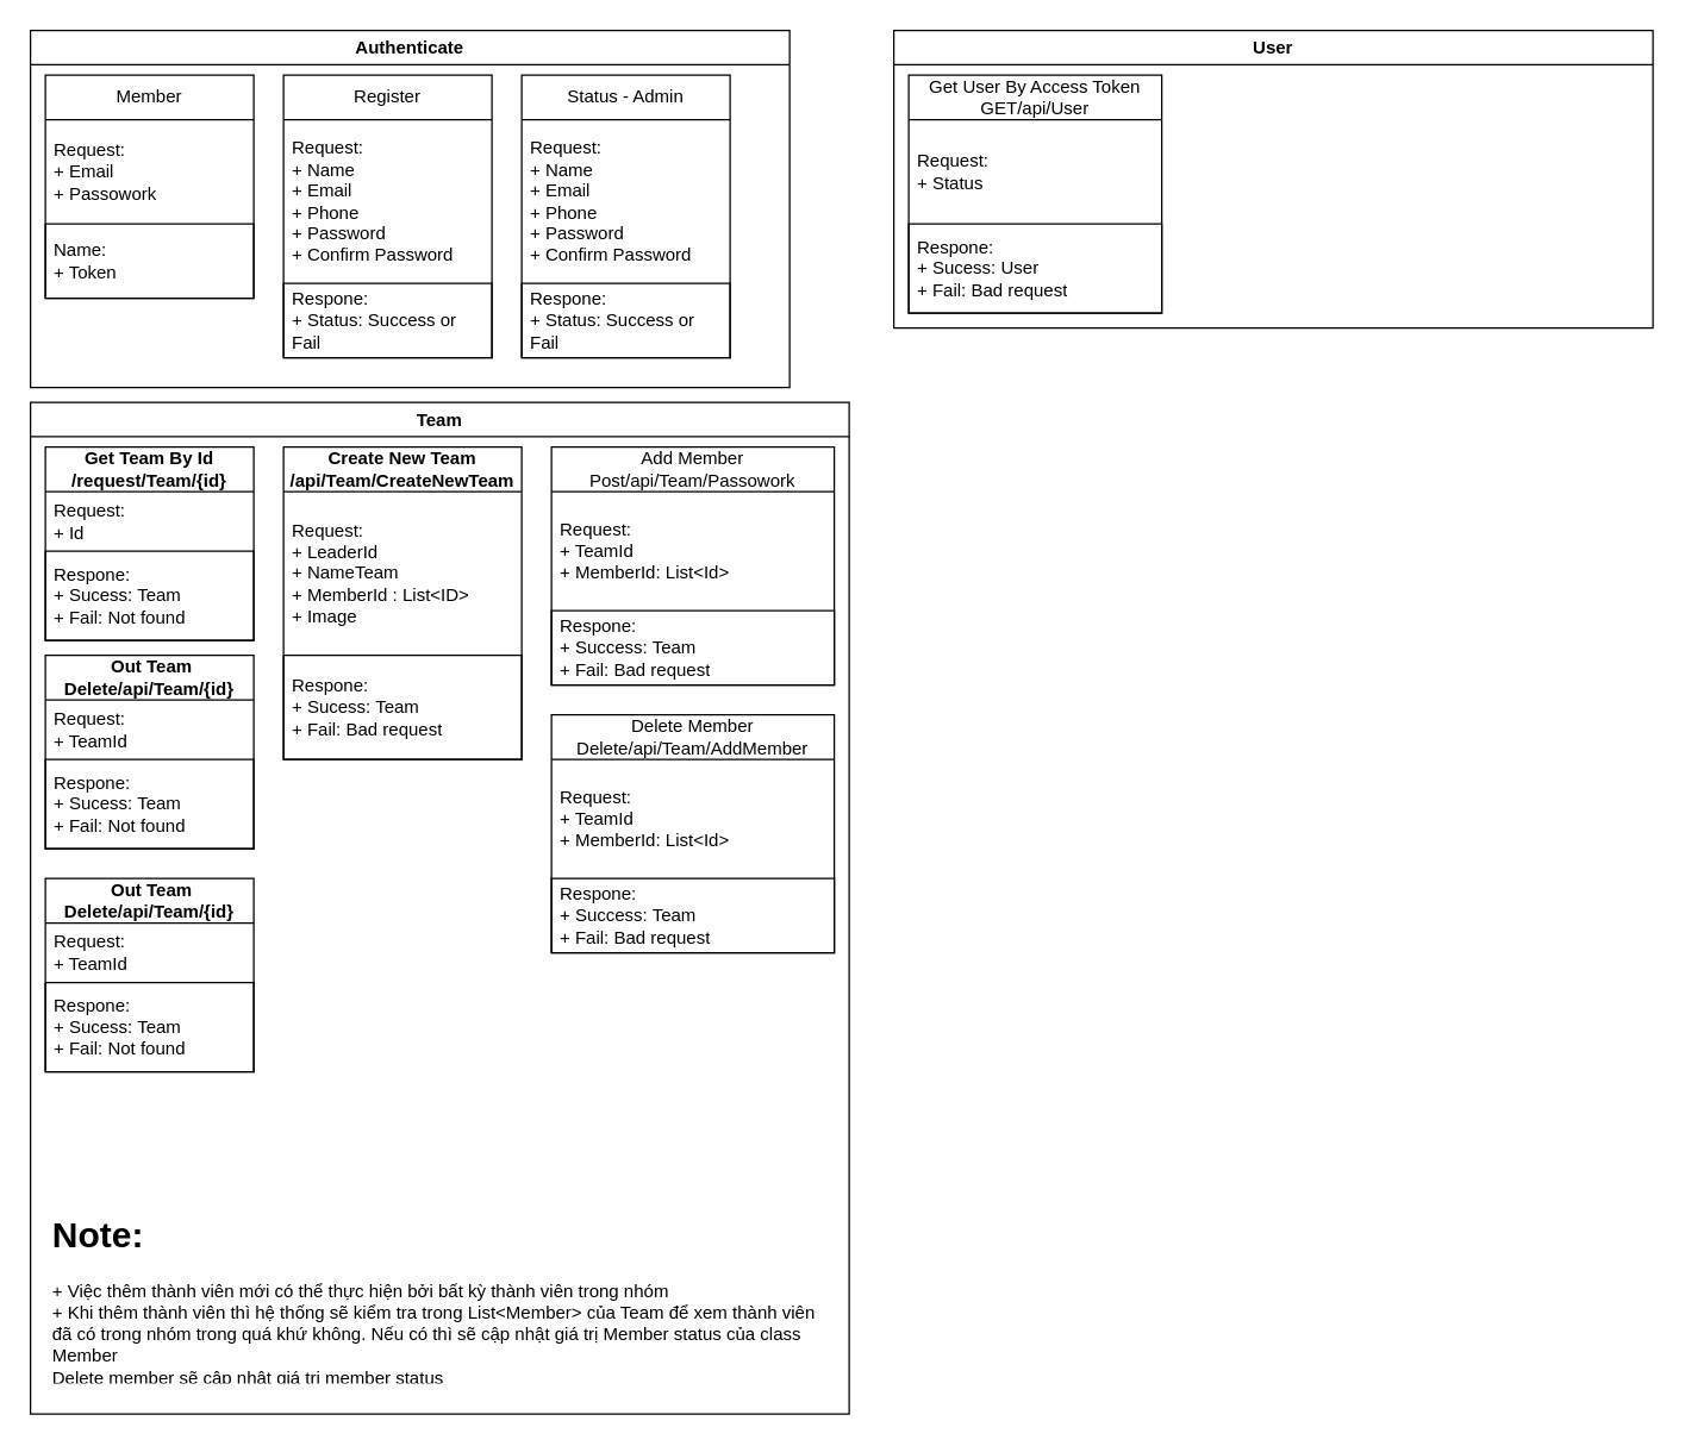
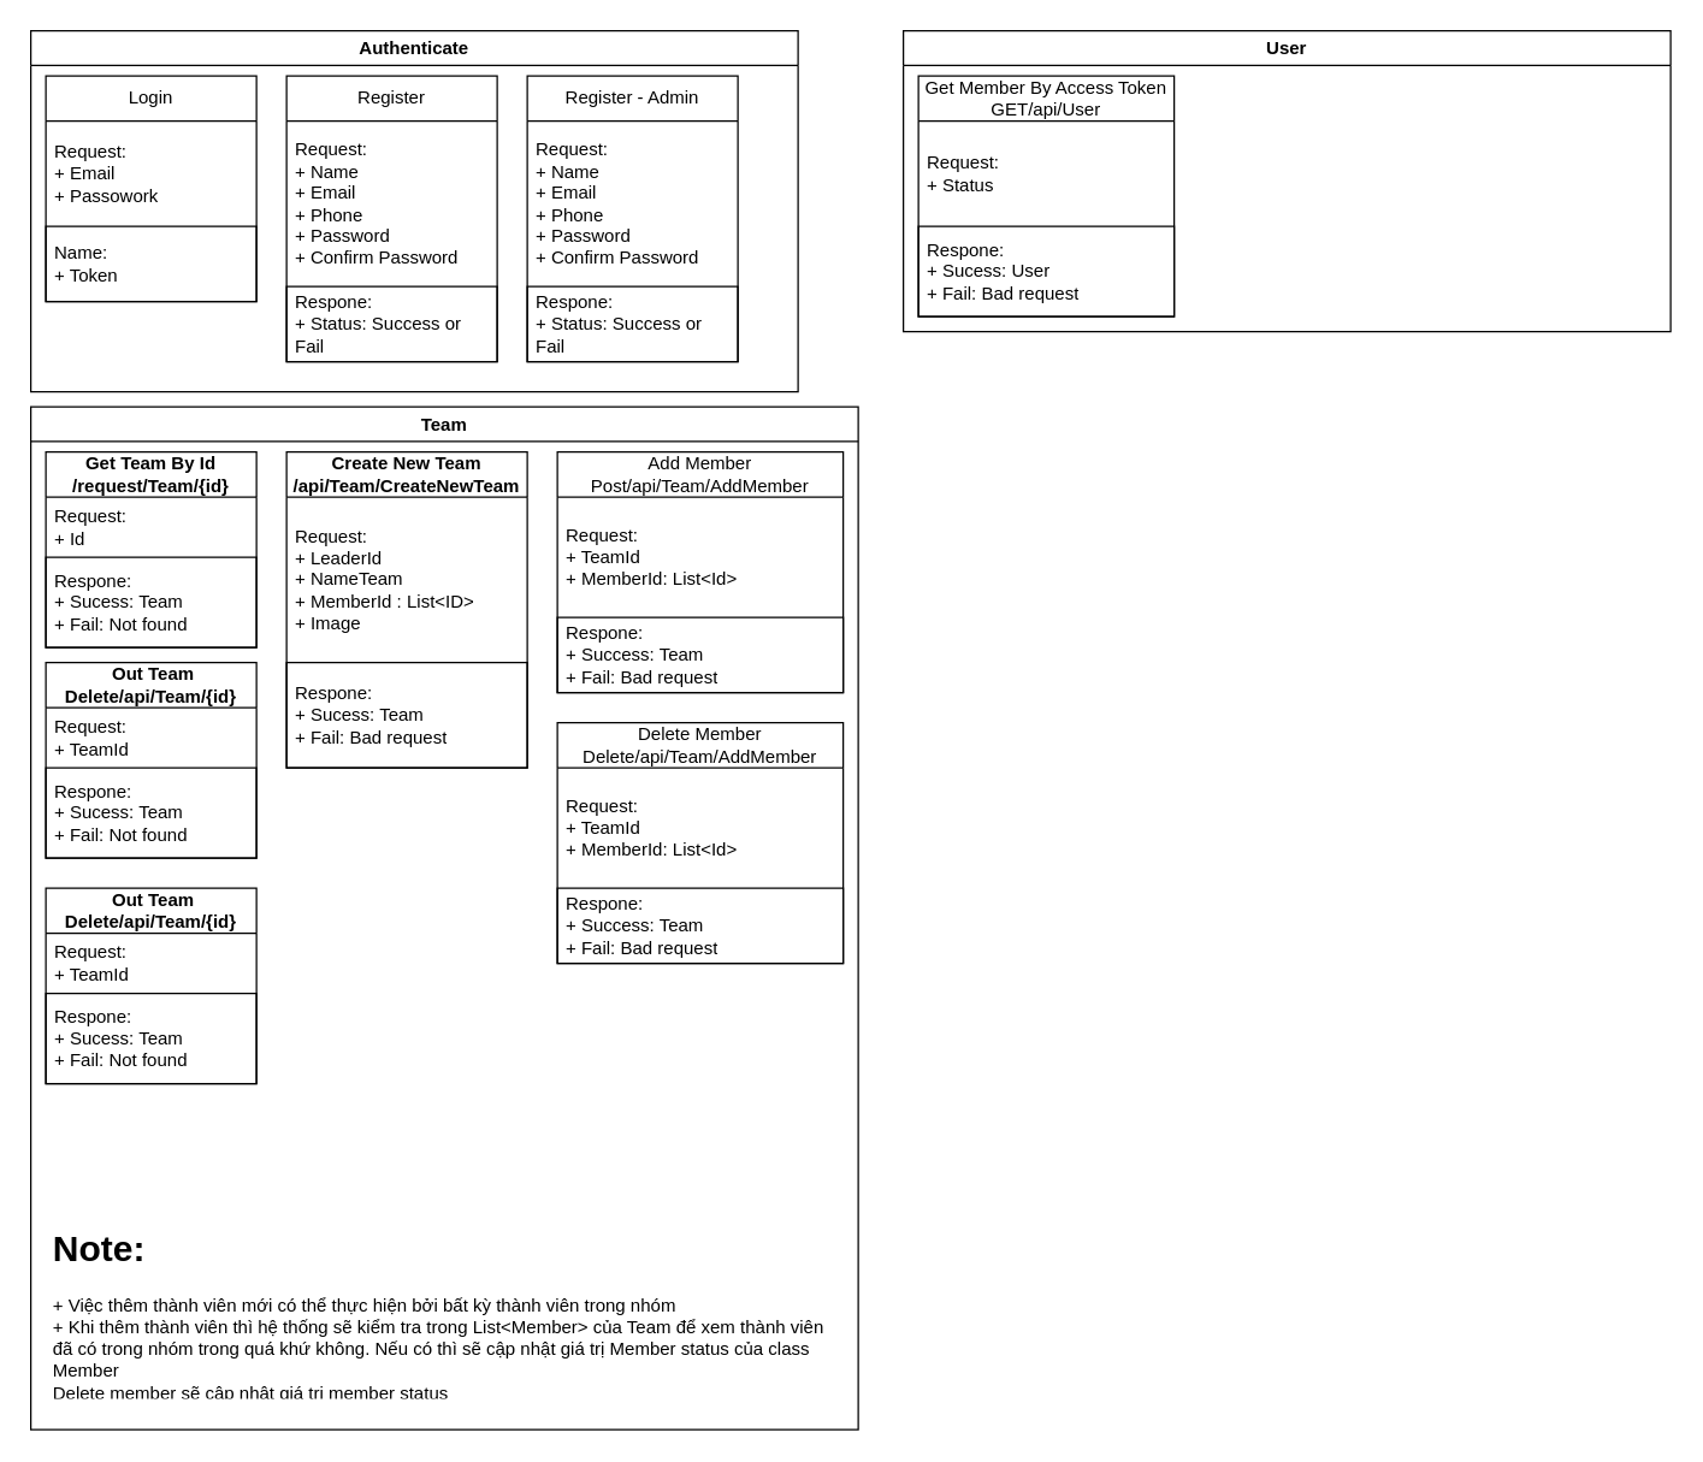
- <mxCell id="3" value="Member" style="swimlane;fontStyle=0;childLayout=stackLayout;horizontal=1;startSize=30;horizontalStack=0;resizeParent=1;resizeParentMax=0;resizeLast=0;collapsible=1;marginBottom=0;whiteSpace=wrap;html=1;" parent="2" vertex="1"><mxGeometry x="10" y="30" width="140" height="150" as="geometry" /></mxCell>
+ <mxCell id="3" value="Login" style="swimlane;fontStyle=0;childLayout=stackLayout;horizontal=1;startSize=30;horizontalStack=0;resizeParent=1;resizeParentMax=0;resizeLast=0;collapsible=1;marginBottom=0;whiteSpace=wrap;html=1;" parent="2" vertex="1"><mxGeometry x="10" y="30" width="140" height="150" as="geometry" /></mxCell>
- <mxCell id="9" value="Status - Admin" style="swimlane;fontStyle=0;childLayout=stackLayout;horizontal=1;startSize=30;horizontalStack=0;resizeParent=1;resizeParentMax=0;resizeLast=0;collapsible=1;marginBottom=0;whiteSpace=wrap;html=1;" parent="2" vertex="1"><mxGeometry x="330" y="30" width="140" height="190" as="geometry" /></mxCell>
+ <mxCell id="9" value="Register - Admin" style="swimlane;fontStyle=0;childLayout=stackLayout;horizontal=1;startSize=30;horizontalStack=0;resizeParent=1;resizeParentMax=0;resizeLast=0;collapsible=1;marginBottom=0;whiteSpace=wrap;html=1;" parent="2" vertex="1"><mxGeometry x="330" y="30" width="140" height="190" as="geometry" /></mxCell>
- <mxCell id="33" value="Get User By Access Token&lt;br&gt;GET/api/User" style="swimlane;fontStyle=0;childLayout=stackLayout;horizontal=1;startSize=30;horizontalStack=0;resizeParent=1;resizeParentMax=0;resizeLast=0;collapsible=1;marginBottom=0;whiteSpace=wrap;html=1;" parent="32" vertex="1"><mxGeometry x="10" y="30" width="170" height="160" as="geometry" /></mxCell>
+ <mxCell id="33" value="Get Member By Access Token&lt;br&gt;GET/api/User" style="swimlane;fontStyle=0;childLayout=stackLayout;horizontal=1;startSize=30;horizontalStack=0;resizeParent=1;resizeParentMax=0;resizeLast=0;collapsible=1;marginBottom=0;whiteSpace=wrap;html=1;" parent="32" vertex="1"><mxGeometry x="10" y="30" width="170" height="160" as="geometry" /></mxCell>
- <mxCell id="19" value="Add Member&lt;br&gt;Post/api/Team/Passowork" style="swimlane;fontStyle=0;childLayout=stackLayout;horizontal=1;startSize=30;horizontalStack=0;resizeParent=1;resizeParentMax=0;resizeLast=0;collapsible=1;marginBottom=0;whiteSpace=wrap;html=1;" parent="12" vertex="1"><mxGeometry x="350" y="30" width="190" height="160" as="geometry" /></mxCell>
+ <mxCell id="19" value="Add Member&lt;br&gt;Post/api/Team/AddMember" style="swimlane;fontStyle=0;childLayout=stackLayout;horizontal=1;startSize=30;horizontalStack=0;resizeParent=1;resizeParentMax=0;resizeLast=0;collapsible=1;marginBottom=0;whiteSpace=wrap;html=1;" parent="12" vertex="1"><mxGeometry x="350" y="30" width="190" height="160" as="geometry" /></mxCell>
